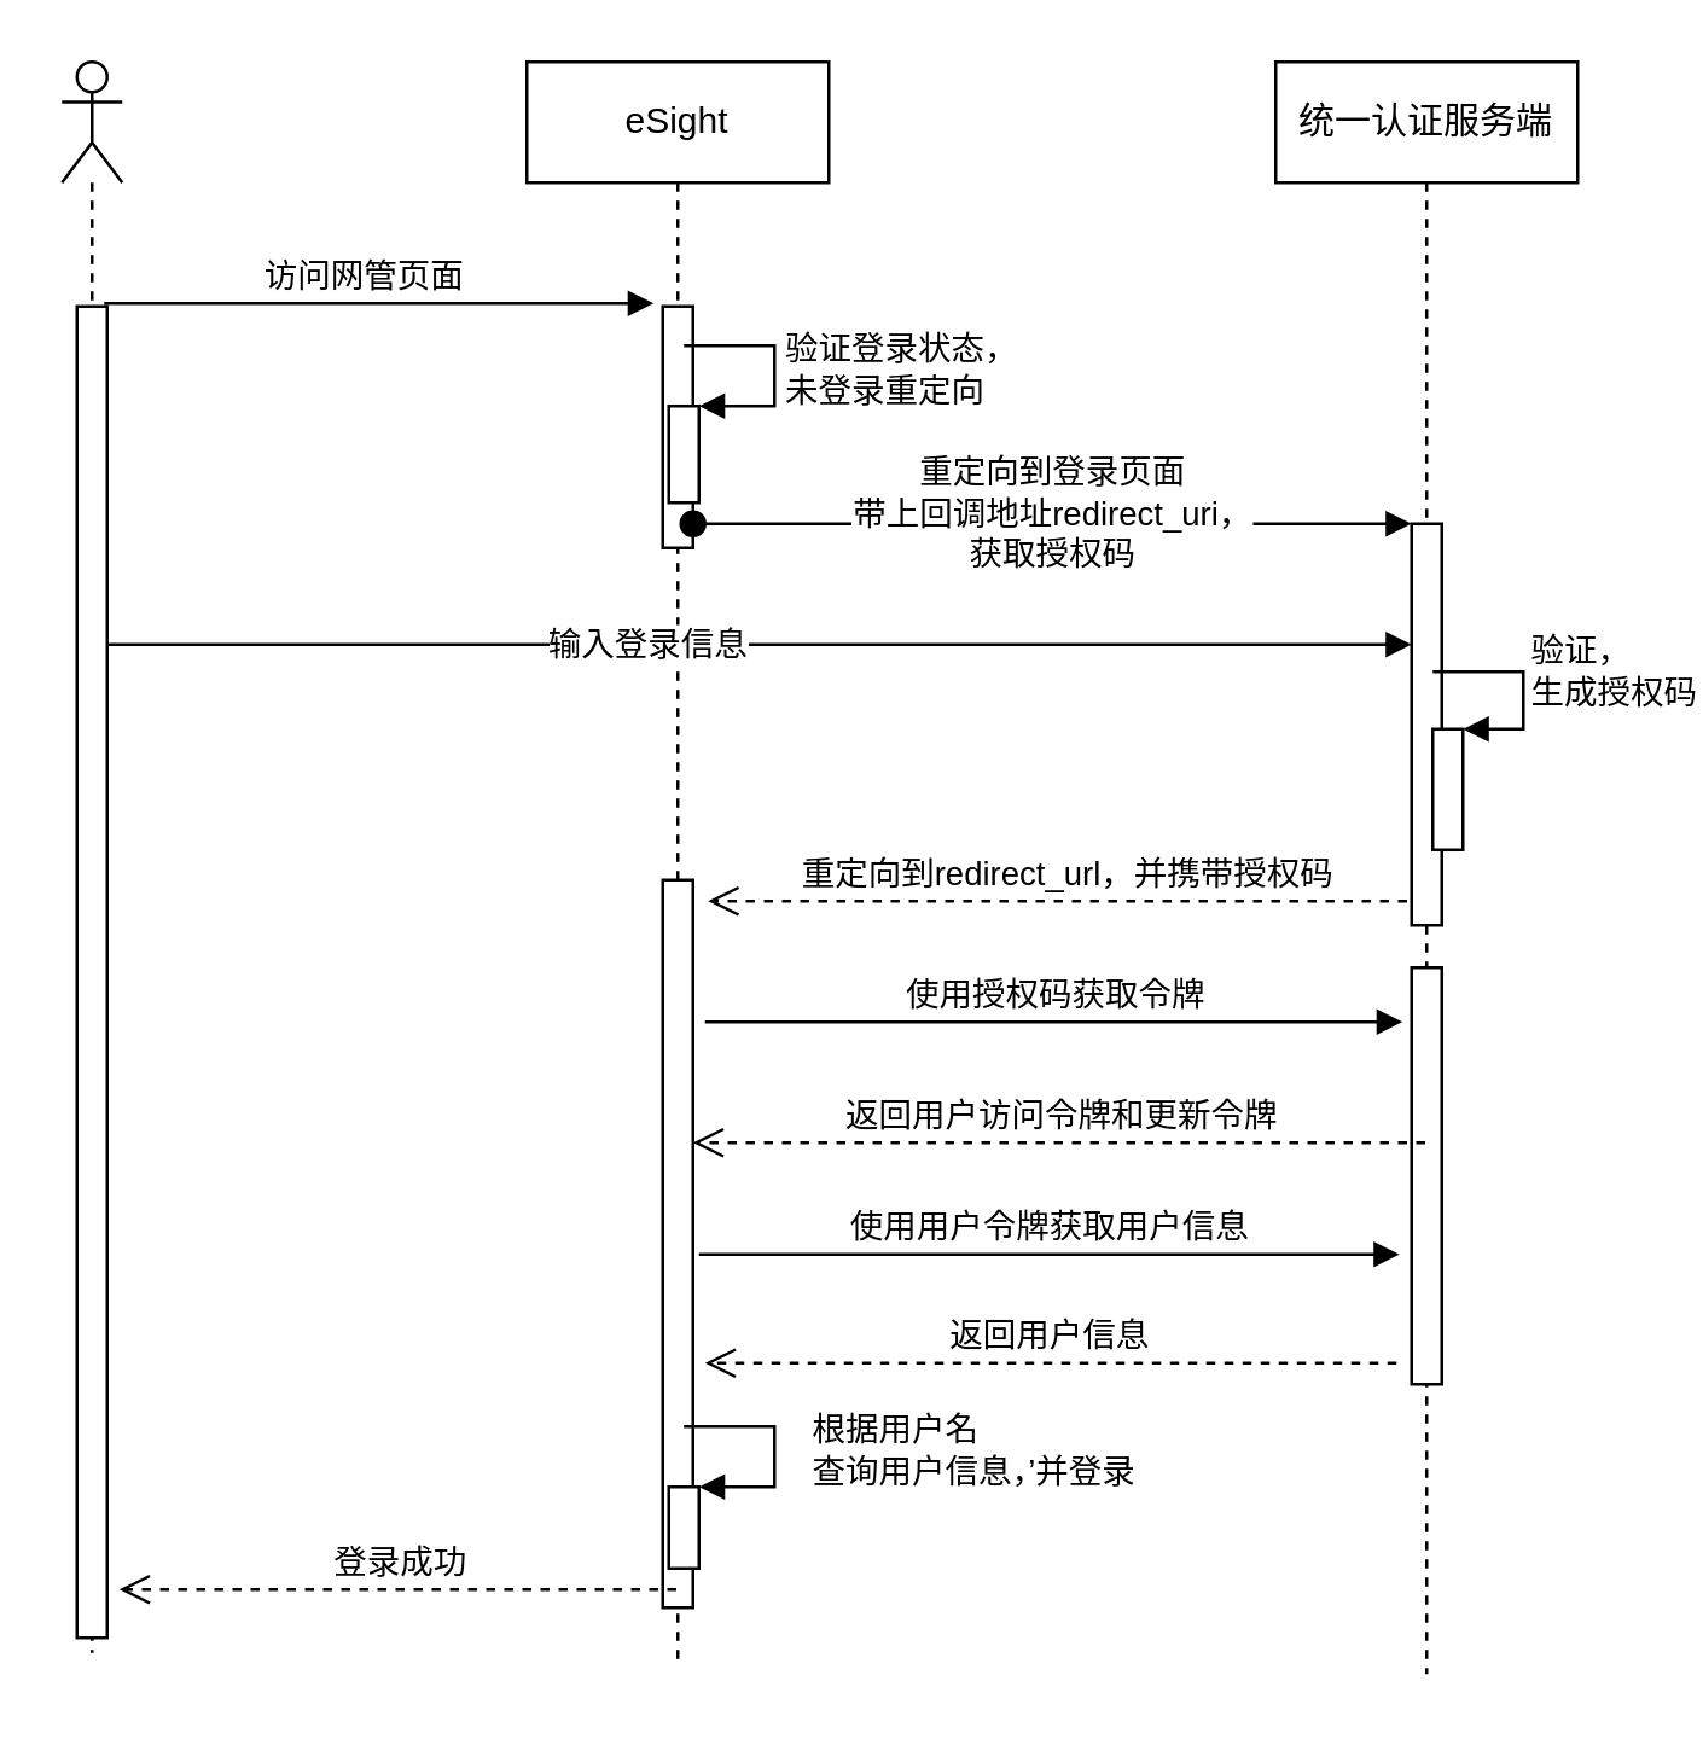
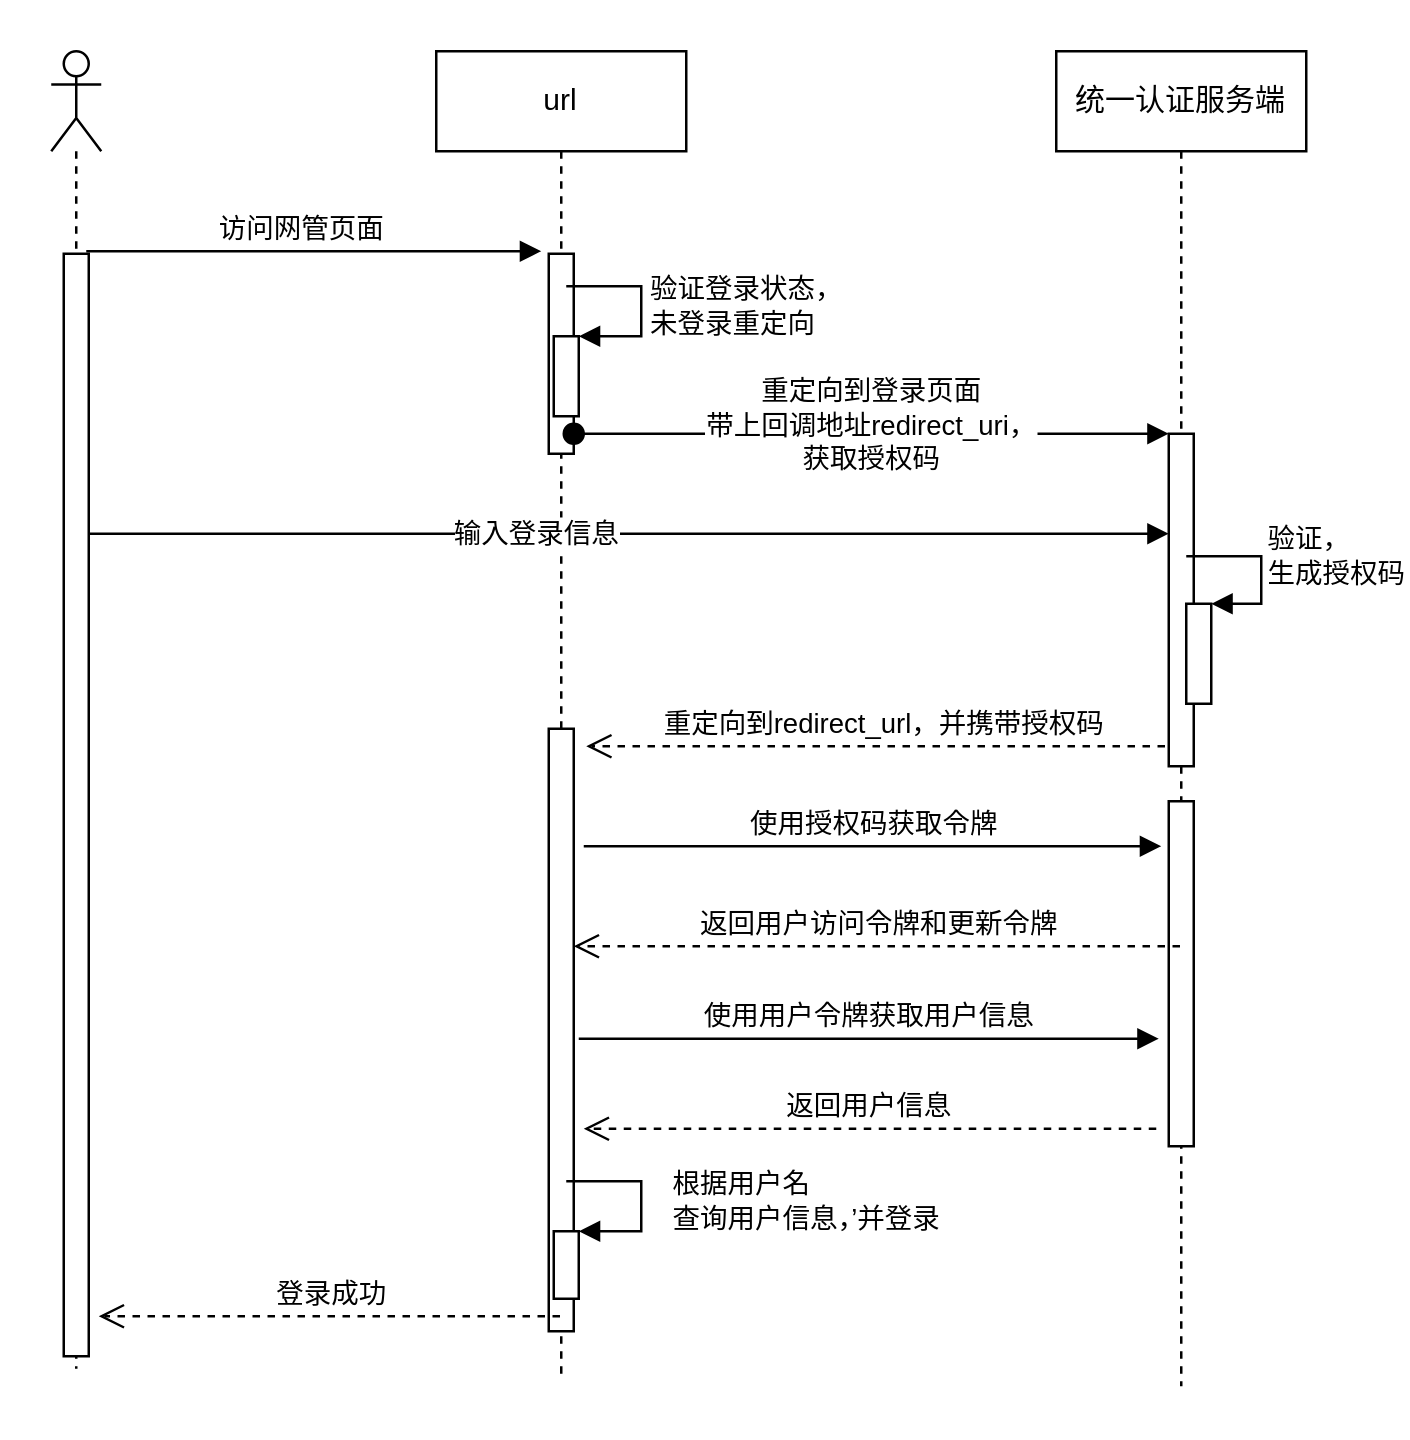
- <mxCell id="5" value="&lt;span&gt;eSight&lt;/span&gt;" style="shape=umlLifeline;perimeter=lifelinePerimeter;whiteSpace=wrap;html=1;container=1;collapsible=0;recursiveResize=0;outlineConnect=0;" vertex="1" parent="1"><mxGeometry x="174" y="20" width="100" height="530" as="geometry" /></mxCell>
+ <mxCell id="5" value="&lt;span&gt;url&lt;/span&gt;" style="shape=umlLifeline;perimeter=lifelinePerimeter;whiteSpace=wrap;html=1;container=1;collapsible=0;recursiveResize=0;outlineConnect=0;" vertex="1" parent="1"><mxGeometry x="174" y="20" width="100" height="530" as="geometry" /></mxCell>
